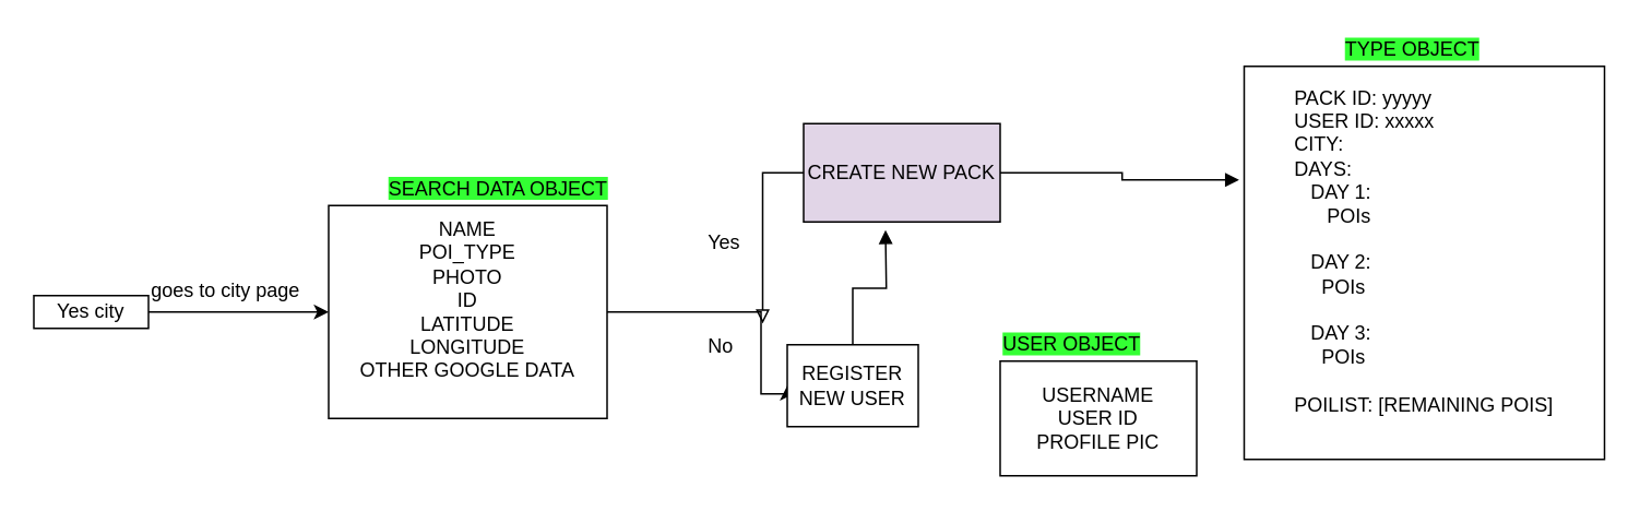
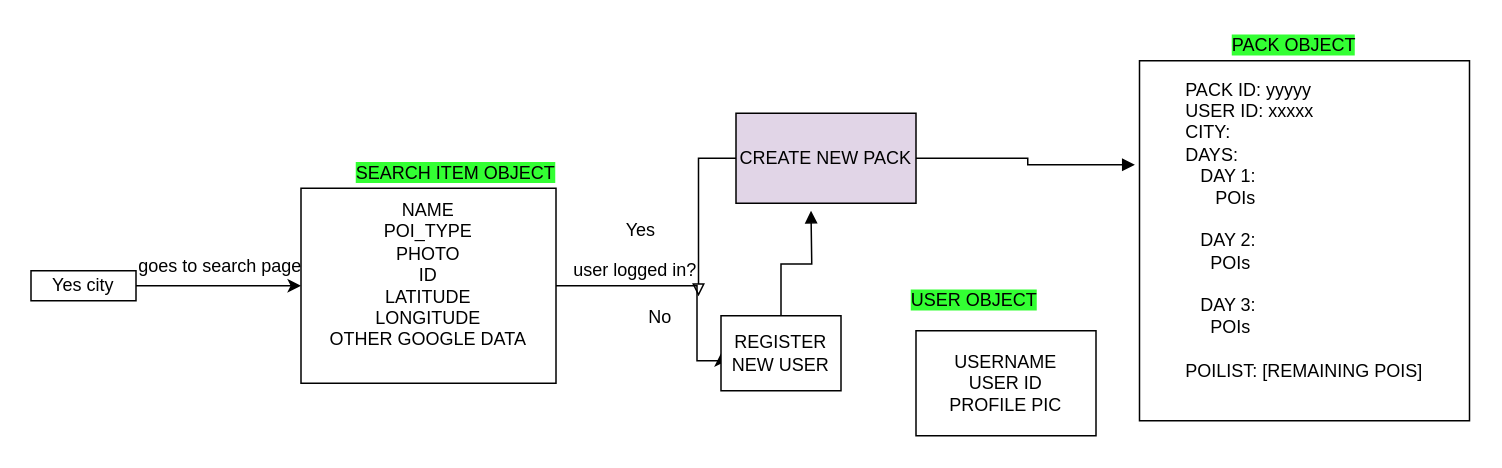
- <mxCell id="19" value="&lt;span style=&quot;background-color: rgb(51 , 255 , 51)&quot;&gt;TYPE OBJECT&lt;/span&gt;" style="text;html=1;resizable=0;points=[];autosize=1;align=left;verticalAlign=top;spacingTop=-4;" parent="1" vertex="1"><mxGeometry x="819" y="20" width="100" height="20" as="geometry" /></mxCell>
+ <mxCell id="19" value="&lt;span style=&quot;background-color: rgb(51 , 255 , 51)&quot;&gt;PACK OBJECT&lt;/span&gt;" style="text;html=1;resizable=0;points=[];autosize=1;align=left;verticalAlign=top;spacingTop=-4;" parent="1" vertex="1"><mxGeometry x="819" y="20" width="100" height="20" as="geometry" /></mxCell>
- <mxCell id="7" value="&lt;span style=&quot;background-color: rgb(51 , 255 , 51)&quot;&gt;SEARCH DATA OBJECT&lt;/span&gt;" style="text;html=1;resizable=0;points=[];autosize=1;align=left;verticalAlign=top;spacingTop=-4;" parent="1" vertex="1"><mxGeometry x="235" y="105" width="150" height="20" as="geometry" /></mxCell>
+ <mxCell id="7" value="&lt;span style=&quot;background-color: rgb(51 , 255 , 51)&quot;&gt;SEARCH ITEM OBJECT&lt;/span&gt;" style="text;html=1;resizable=0;points=[];autosize=1;align=left;verticalAlign=top;spacingTop=-4;" parent="1" vertex="1"><mxGeometry x="235" y="105" width="150" height="20" as="geometry" /></mxCell>
- <mxCell id="15" value="Yes" style="text;html=1;resizable=0;points=[];autosize=1;align=left;verticalAlign=top;spacingTop=-4;" parent="1" vertex="1"><mxGeometry x="430" y="138" width="40" height="20" as="geometry" /></mxCell>
+ <mxCell id="15" value="Yes" style="text;html=1;resizable=0;points=[];autosize=1;align=left;verticalAlign=top;spacingTop=-4;" parent="1" vertex="1"><mxGeometry x="415" y="143" width="40" height="20" as="geometry" /></mxCell>
- <mxCell id="6" value="goes to city page" style="text;html=1;resizable=0;points=[];autosize=1;align=left;verticalAlign=top;spacingTop=-4;" parent="1" vertex="1"><mxGeometry x="90" y="167" width="120" height="20" as="geometry" /></mxCell>
+ <mxCell id="6" value="goes to search page" style="text;html=1;resizable=0;points=[];autosize=1;align=left;verticalAlign=top;spacingTop=-4;" parent="1" vertex="1"><mxGeometry x="90" y="167" width="120" height="20" as="geometry" /></mxCell>
+ <mxCell id="10" value="user logged in?" style="text;html=1;resizable=0;points=[];autosize=1;align=left;verticalAlign=top;spacingTop=-4;" parent="1" vertex="1"><mxGeometry x="380" y="170" width="100" height="20" as="geometry" /></mxCell>
- <mxCell id="17" value="&lt;span style=&quot;background-color: rgb(51 , 255 , 51)&quot;&gt;USER OBJECT&lt;/span&gt;" style="text;html=1;resizable=0;points=[];autosize=1;align=left;verticalAlign=top;spacingTop=-4;" parent="1" vertex="1"><mxGeometry x="610" y="200" width="100" height="20" as="geometry" /></mxCell>
+ <mxCell id="17" value="&lt;span style=&quot;background-color: rgb(51 , 255 , 51)&quot;&gt;USER OBJECT&lt;/span&gt;" style="text;html=1;resizable=0;points=[];autosize=1;align=left;verticalAlign=top;spacingTop=-4;" parent="1" vertex="1"><mxGeometry x="605" y="190" width="100" height="20" as="geometry" /></mxCell>
